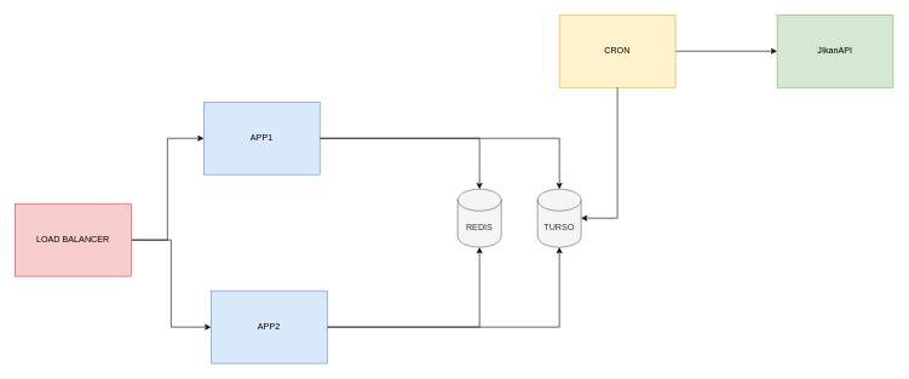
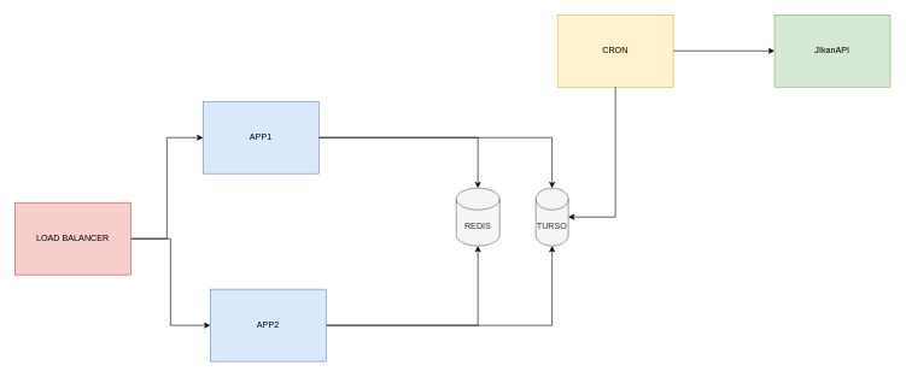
- <mxCell id="11" value="TURSO" style="shape=cylinder3;whiteSpace=wrap;html=1;boundedLbl=1;backgroundOutline=1;size=15;fillColor=#f5f5f5;fontColor=#333333;strokeColor=#666666;" vertex="1" parent="1"><mxGeometry x="740" y="260" width="60" height="80" as="geometry" /></mxCell>
+ <mxCell id="11" value="TURSO" style="shape=cylinder3;whiteSpace=wrap;html=1;boundedLbl=1;backgroundOutline=1;size=15;fillColor=#f5f5f5;fontColor=#333333;strokeColor=#666666;" vertex="1" parent="1"><mxGeometry x="740" y="260" width="45" height="80" as="geometry" /></mxCell>
